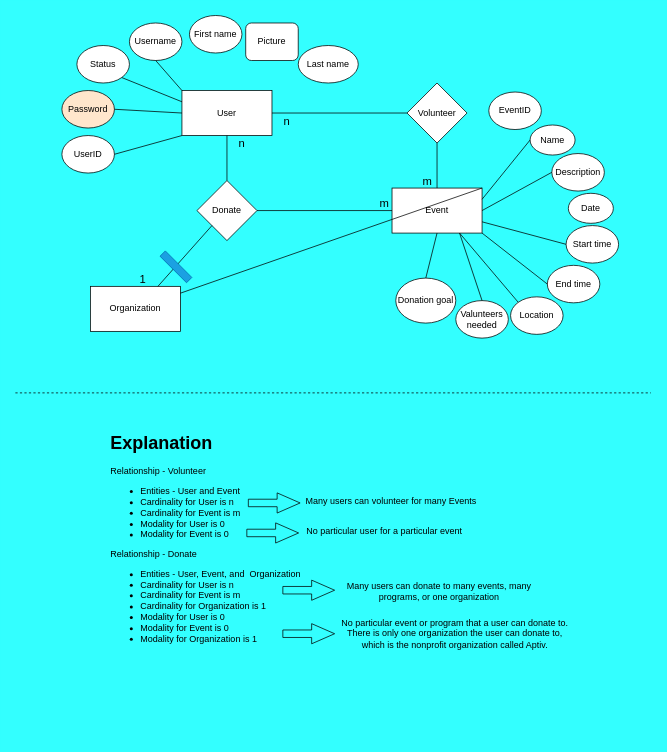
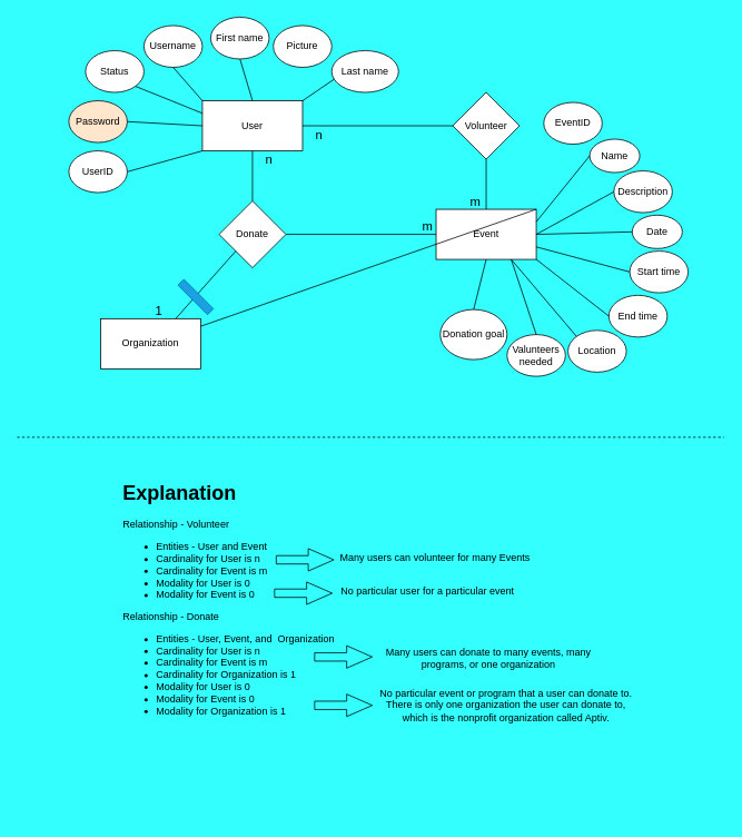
- <mxCell id="7" value="Picture" style="whiteSpace=wrap;html=1;rounded=1;" parent="1" vertex="1"><mxGeometry x="327" y="30" width="70" height="50" as="geometry" /></mxCell>
+ <mxCell id="7" value="Picture" style="ellipse;whiteSpace=wrap;html=1;" parent="1" vertex="1"><mxGeometry x="327" y="30" width="70" height="50" as="geometry" /></mxCell>
+ <mxCell id="10" value="" style="endArrow=none;html=1;entryX=0.5;entryY=1;entryDx=0;entryDy=0;exitX=0.5;exitY=0;exitDx=0;exitDy=0;" parent="1" source="2" target="3" edge="1"><mxGeometry width="50" height="50" relative="1" as="geometry"><mxPoint x="482" y="440" as="sourcePoint" /><mxPoint x="532" y="390" as="targetPoint" /></mxGeometry></mxCell>
+ <mxCell id="9" value="" style="endArrow=none;html=1;entryX=0.038;entryY=0.681;entryDx=0;entryDy=0;exitX=1;exitY=0;exitDx=0;exitDy=0;entryPerimeter=0;" parent="1" source="2" target="4" edge="1"><mxGeometry width="50" height="50" relative="1" as="geometry"><mxPoint x="432" y="150" as="sourcePoint" /><mxPoint x="447" y="80" as="targetPoint" /></mxGeometry></mxCell>
+ <mxCell id="42" value="" style="endArrow=none;html=1;entryX=0;entryY=0.5;entryDx=0;entryDy=0;exitX=1;exitY=0.5;exitDx=0;exitDy=0;" parent="1" source="16" target="41" edge="1"><mxGeometry width="50" height="50" relative="1" as="geometry"><mxPoint x="482" y="440" as="sourcePoint" /><mxPoint x="532" y="390" as="targetPoint" /></mxGeometry></mxCell>
